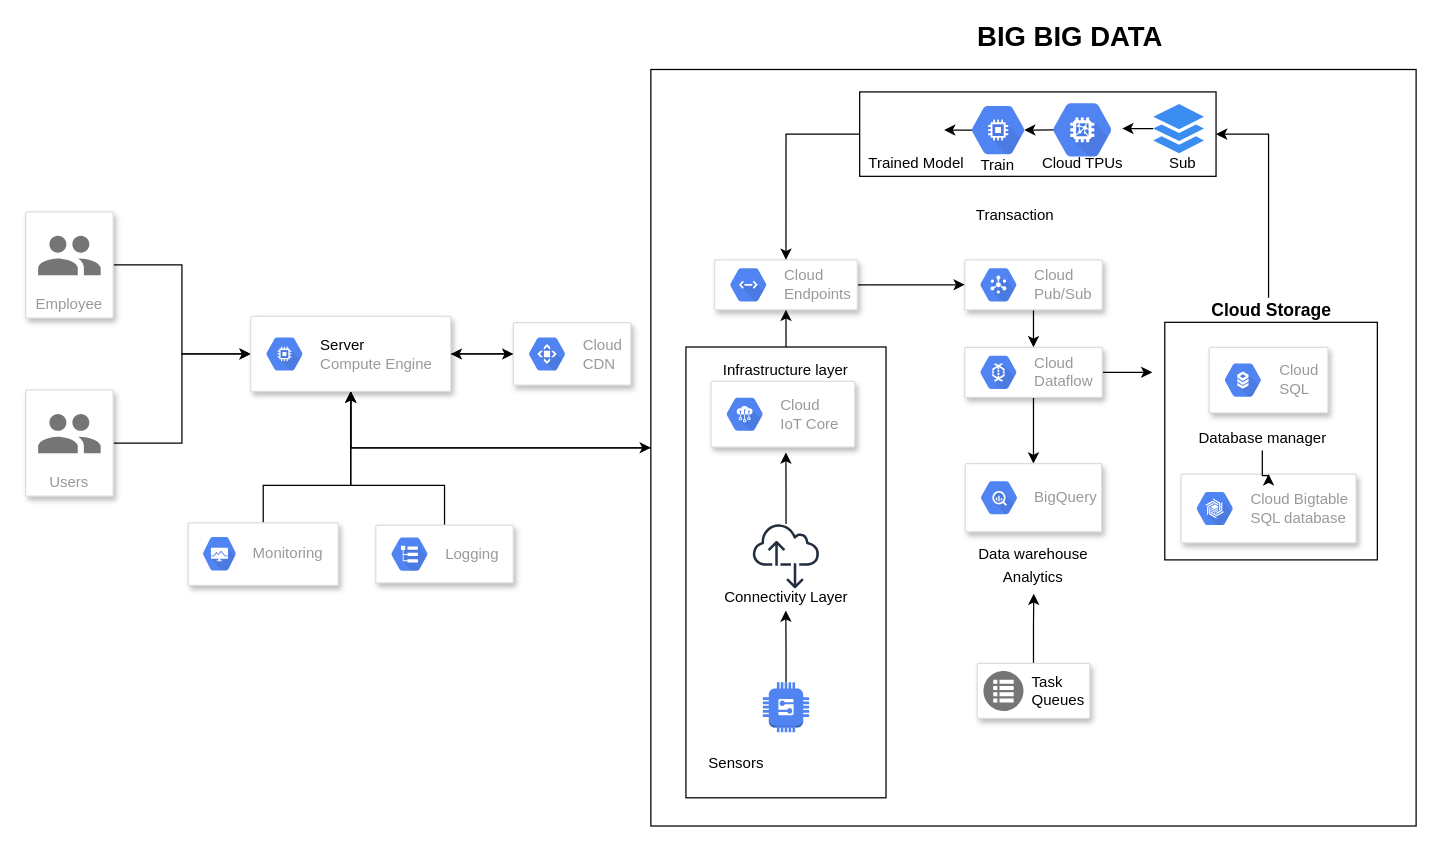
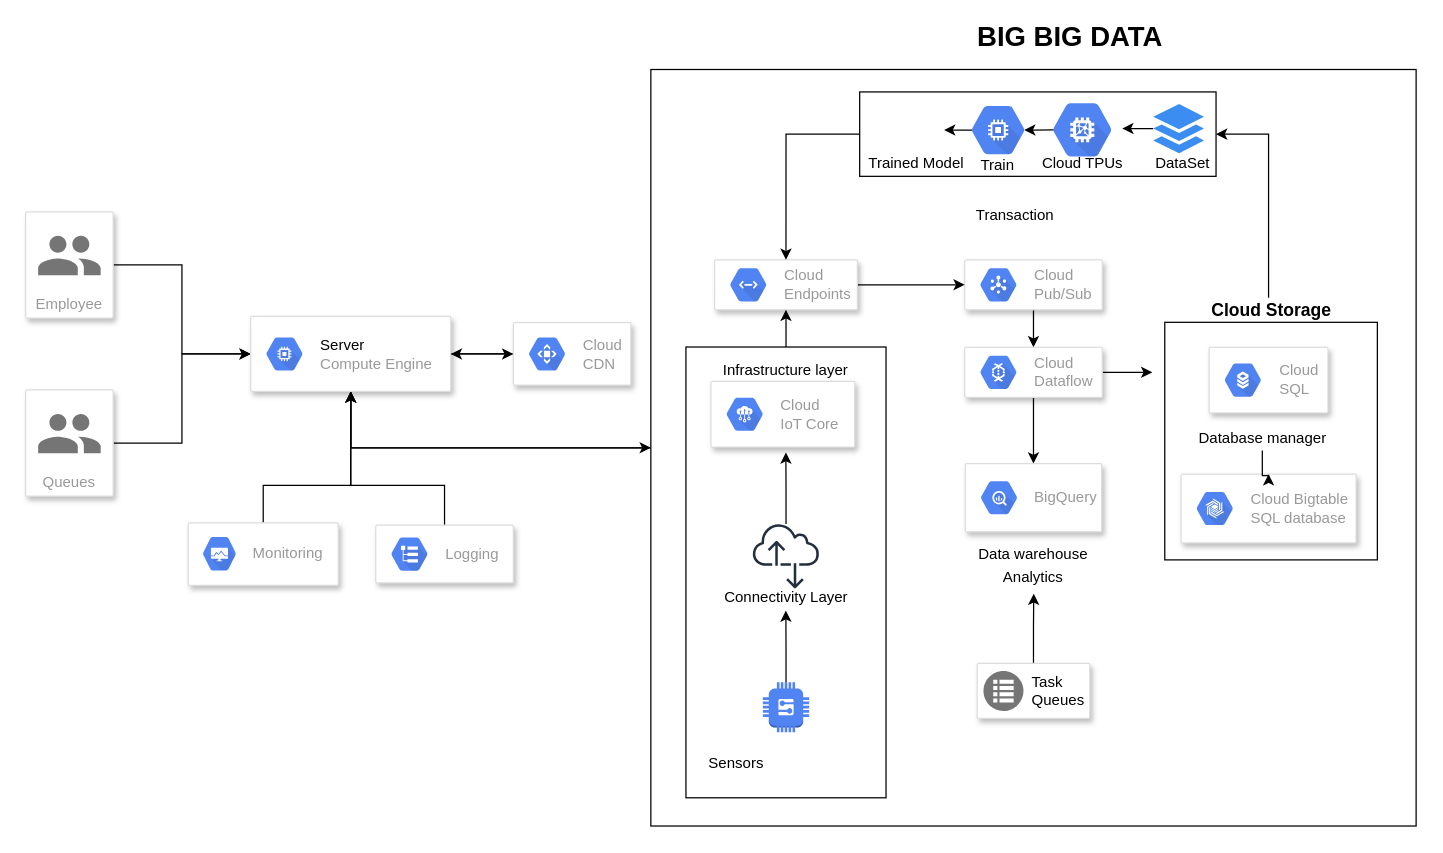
- <mxCell id="74" value="Sub" style="text;html=1;resizable=0;autosize=1;align=center;verticalAlign=middle;points=[];fillColor=none;strokeColor=none;rounded=0;" parent="1" vertex="1"><mxGeometry x="914.55" y="120.44" width="60" height="20" as="geometry" /></mxCell>
+ <mxCell id="74" value="DataSet" style="text;html=1;resizable=0;autosize=1;align=center;verticalAlign=middle;points=[];fillColor=none;strokeColor=none;rounded=0;" parent="1" vertex="1"><mxGeometry x="914.55" y="120.44" width="60" height="20" as="geometry" /></mxCell>
- <mxCell id="5" value="Users" style="strokeColor=#dddddd;shadow=1;strokeWidth=1;rounded=1;absoluteArcSize=1;arcSize=2;labelPosition=center;verticalLabelPosition=middle;align=center;verticalAlign=bottom;spacingLeft=0;fontColor=#999999;fontSize=12;whiteSpace=wrap;spacingBottom=2;" parent="1" vertex="1"><mxGeometry x="20" y="311.22" width="70" height="85" as="geometry" /></mxCell>
+ <mxCell id="5" value="Queues" style="strokeColor=#dddddd;shadow=1;strokeWidth=1;rounded=1;absoluteArcSize=1;arcSize=2;labelPosition=center;verticalLabelPosition=middle;align=center;verticalAlign=bottom;spacingLeft=0;fontColor=#999999;fontSize=12;whiteSpace=wrap;spacingBottom=2;" parent="1" vertex="1"><mxGeometry x="20" y="311.22" width="70" height="85" as="geometry" /></mxCell>
